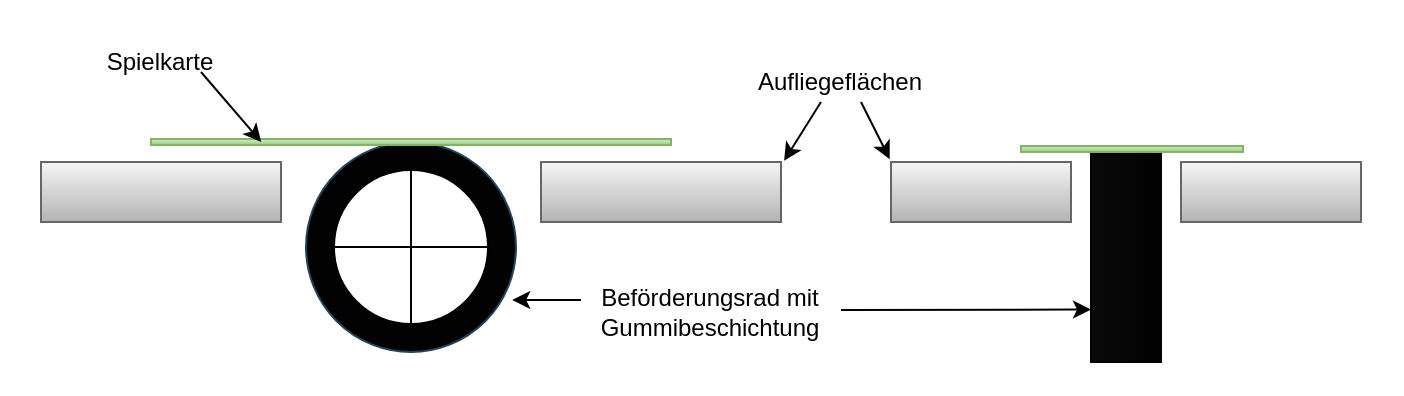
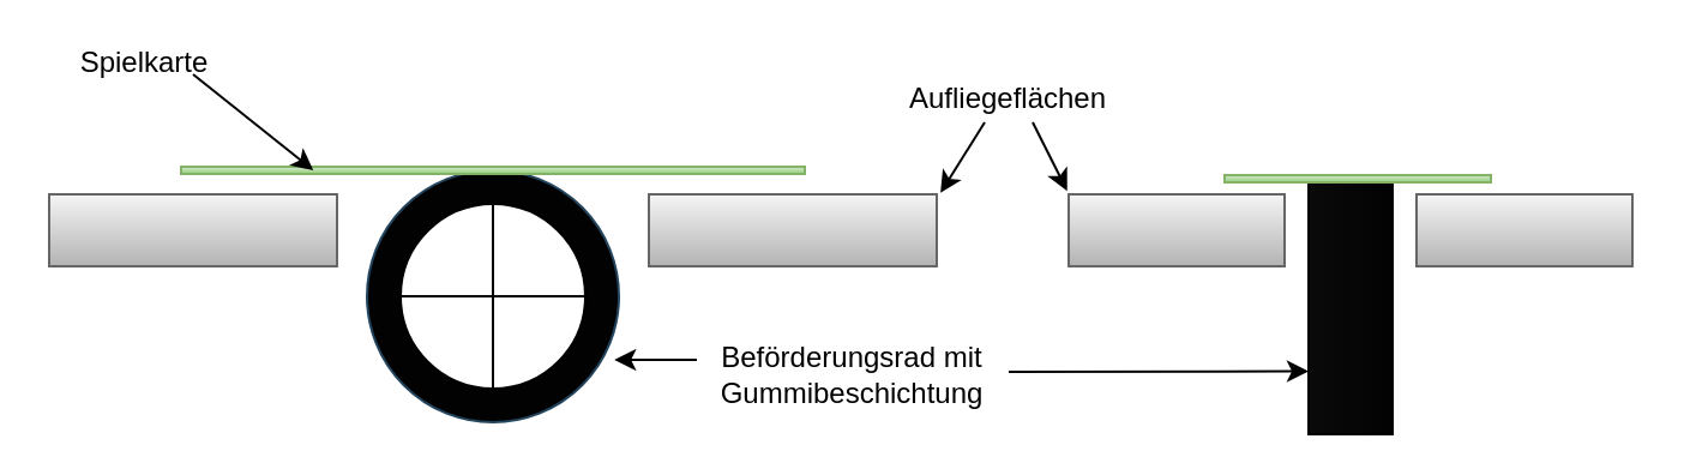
- <mxCell id="15" value="Spielkarte" style="text;html=1;strokeColor=none;fillColor=none;align=center;verticalAlign=middle;whiteSpace=wrap;rounded=0;glass=0;comic=0;" parent="1" vertex="1"><mxGeometry x="60" y="20.5" width="40" height="20" as="geometry" /></mxCell>
+ <mxCell id="15" value="Spielkarte" style="text;html=1;strokeColor=none;fillColor=none;align=center;verticalAlign=middle;whiteSpace=wrap;rounded=0;glass=0;comic=0;" parent="1" vertex="1"><mxGeometry x="40" y="15.5" width="40" height="20" as="geometry" /></mxCell>
